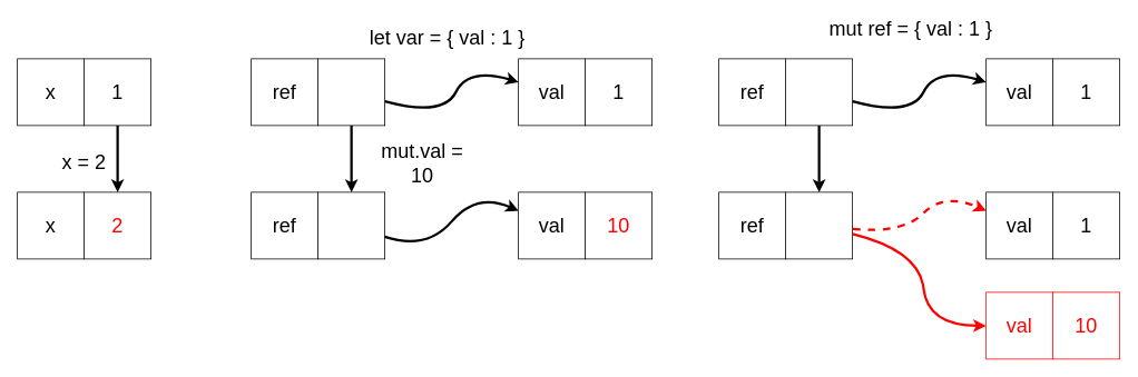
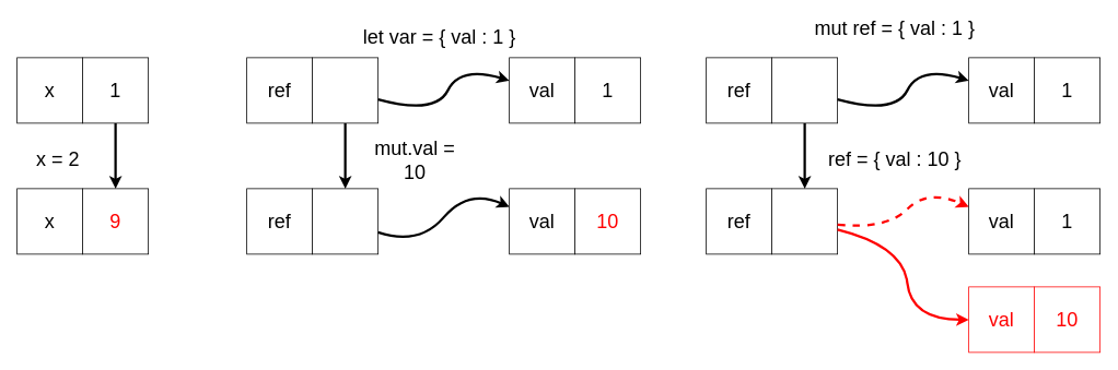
- <mxCell id="4" value="x = 2" style="text;html=1;strokeColor=none;fillColor=none;align=center;verticalAlign=middle;whiteSpace=wrap;rounded=0;fontSize=24;" parent="1" vertex="1"><mxGeometry x="70" y="180" width="60" height="30" as="geometry" /></mxCell>
+ <mxCell id="4" value="x = 2" style="text;html=1;strokeColor=none;fillColor=none;align=center;verticalAlign=middle;whiteSpace=wrap;rounded=0;fontSize=24;" parent="1" vertex="1"><mxGeometry x="40" y="180" width="60" height="30" as="geometry" /></mxCell>
+ <mxCell id="24" value="ref = { val : 10 }" style="text;html=1;strokeColor=none;fillColor=none;align=center;verticalAlign=middle;whiteSpace=wrap;rounded=0;fontSize=24;" parent="1" vertex="1"><mxGeometry x="1000" y="180" width="180" height="30" as="geometry" /></mxCell>
- <mxCell id="6" value="&lt;font color=&quot;#ff0000&quot;&gt;2&lt;/font&gt;" style="rounded=0;whiteSpace=wrap;html=1;fontSize=24;" parent="1" vertex="1"><mxGeometry x="100" y="230" width="80" height="80" as="geometry" /></mxCell>
+ <mxCell id="6" value="&lt;font color=&quot;#ff0000&quot;&gt;9&lt;/font&gt;" style="rounded=0;whiteSpace=wrap;html=1;fontSize=24;" parent="1" vertex="1"><mxGeometry x="100" y="230" width="80" height="80" as="geometry" /></mxCell>
